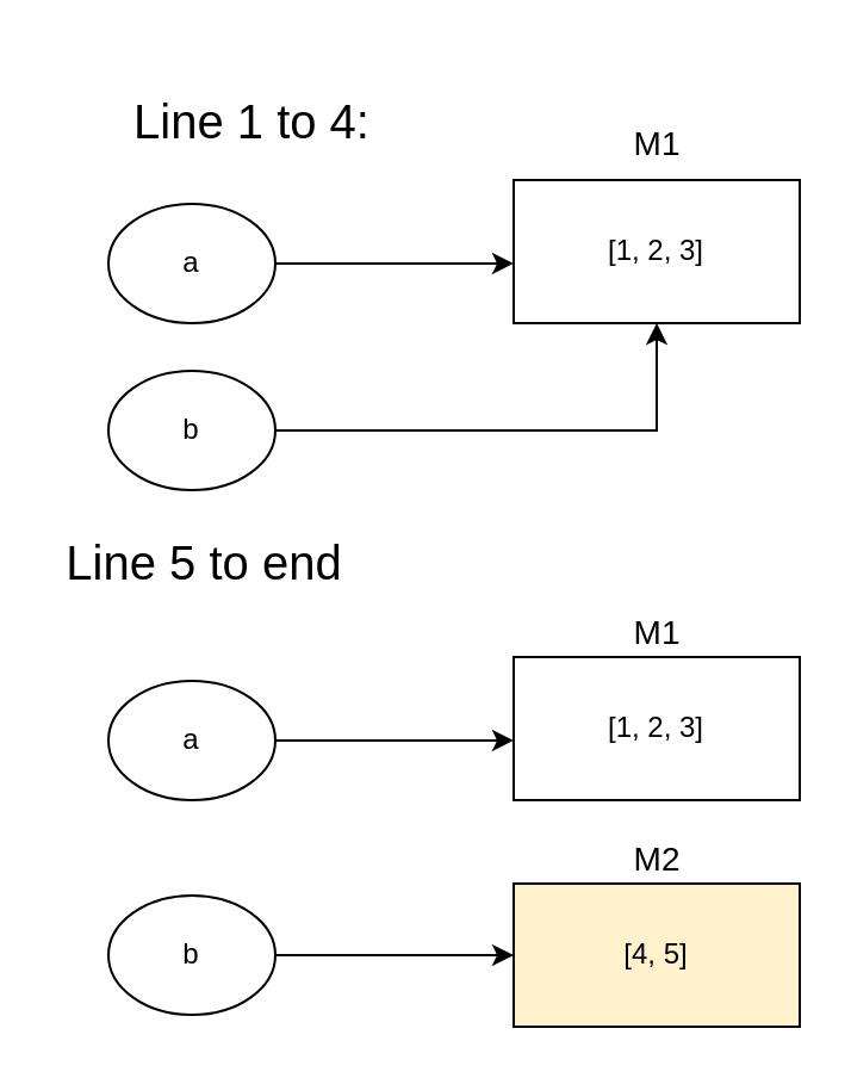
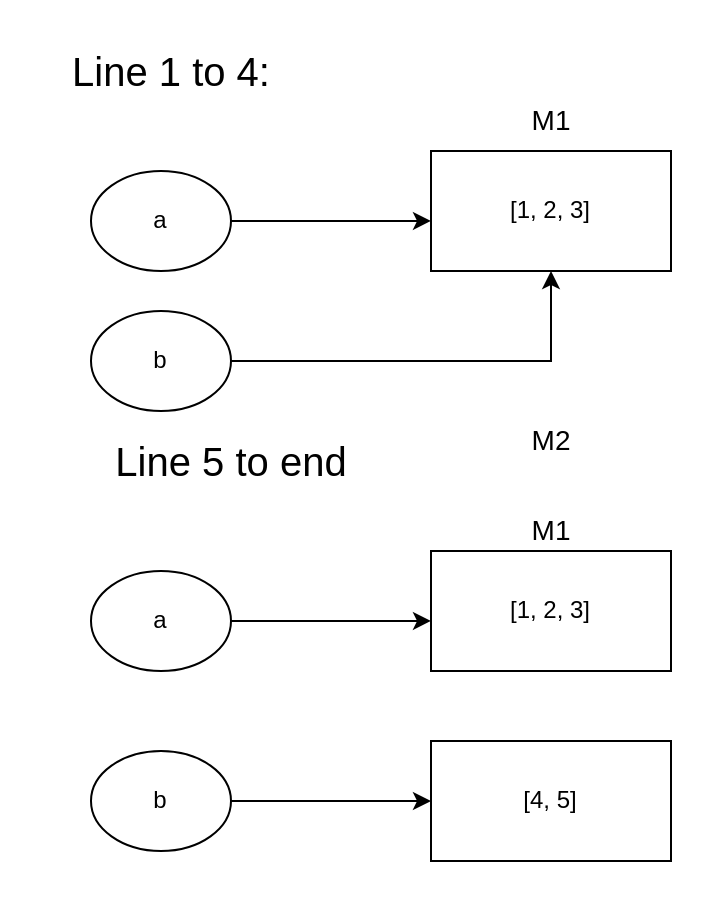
- <mxCell id="2" value="Line 1 to 4:" style="text;html=1;align=center;verticalAlign=middle;resizable=0;points=[];autosize=1;fontSize=20;" vertex="1" parent="1"><mxGeometry x="50" y="35" width="110" height="30" as="geometry" /></mxCell>
+ <mxCell id="2" value="Line 1 to 4:" style="text;html=1;align=center;verticalAlign=middle;resizable=0;points=[];autosize=1;fontSize=20;" vertex="1" parent="1"><mxGeometry x="30" y="20" width="110" height="30" as="geometry" /></mxCell>
- <mxCell id="8" value="Line 5 to end" style="text;html=1;align=center;verticalAlign=middle;resizable=0;points=[];autosize=1;fontSize=20;" vertex="1" parent="1"><mxGeometry x="20" y="220" width="130" height="30" as="geometry" /></mxCell>
+ <mxCell id="8" value="Line 5 to end" style="text;html=1;align=center;verticalAlign=middle;resizable=0;points=[];autosize=1;fontSize=20;" vertex="1" parent="1"><mxGeometry x="50" y="215" width="130" height="30" as="geometry" /></mxCell>
- <mxCell id="17" value="M2" style="text;html=1;align=center;verticalAlign=middle;resizable=0;points=[];autosize=1;fontSize=14;" vertex="1" parent="1"><mxGeometry x="260" y="350" width="30" height="20" as="geometry" /></mxCell>
+ <mxCell id="17" value="M2" style="text;html=1;align=center;verticalAlign=middle;resizable=0;points=[];autosize=1;fontSize=14;" vertex="1" parent="1"><mxGeometry x="260" y="210" width="30" height="20" as="geometry" /></mxCell>
- <mxCell id="14" value="[4, 5]" style="rounded=0;whiteSpace=wrap;html=1;fillColor=#fff2cc;" vertex="1" parent="1"><mxGeometry x="215" y="370" width="120" height="60" as="geometry" /></mxCell>
+ <mxCell id="14" value="[4, 5]" style="rounded=0;whiteSpace=wrap;html=1;" vertex="1" parent="1"><mxGeometry x="215" y="370" width="120" height="60" as="geometry" /></mxCell>
